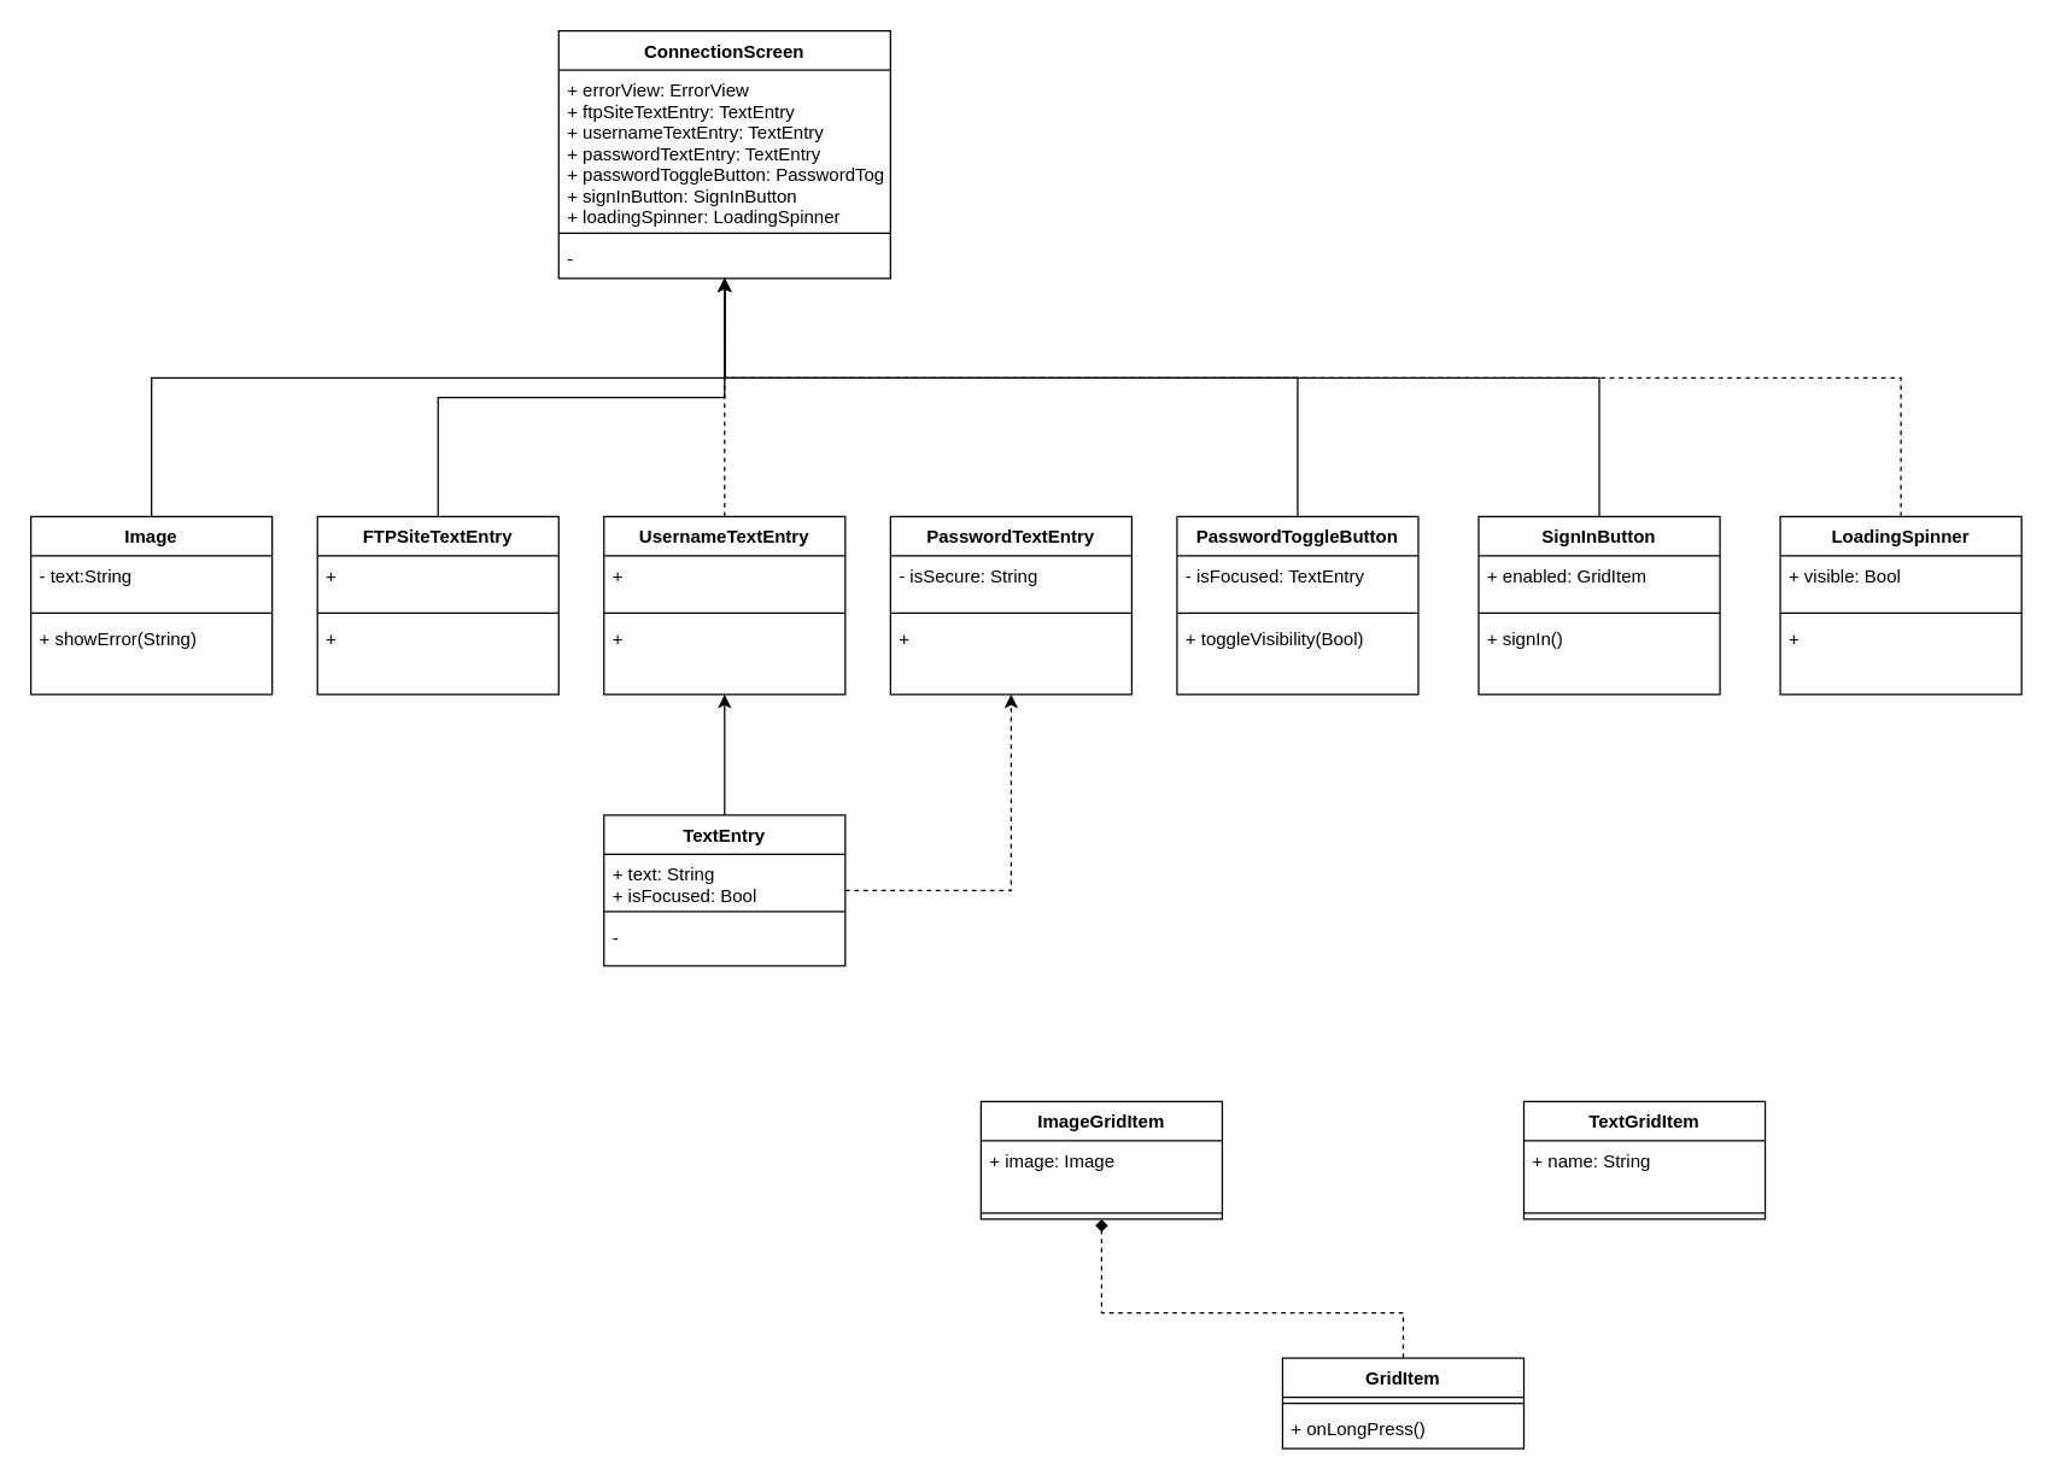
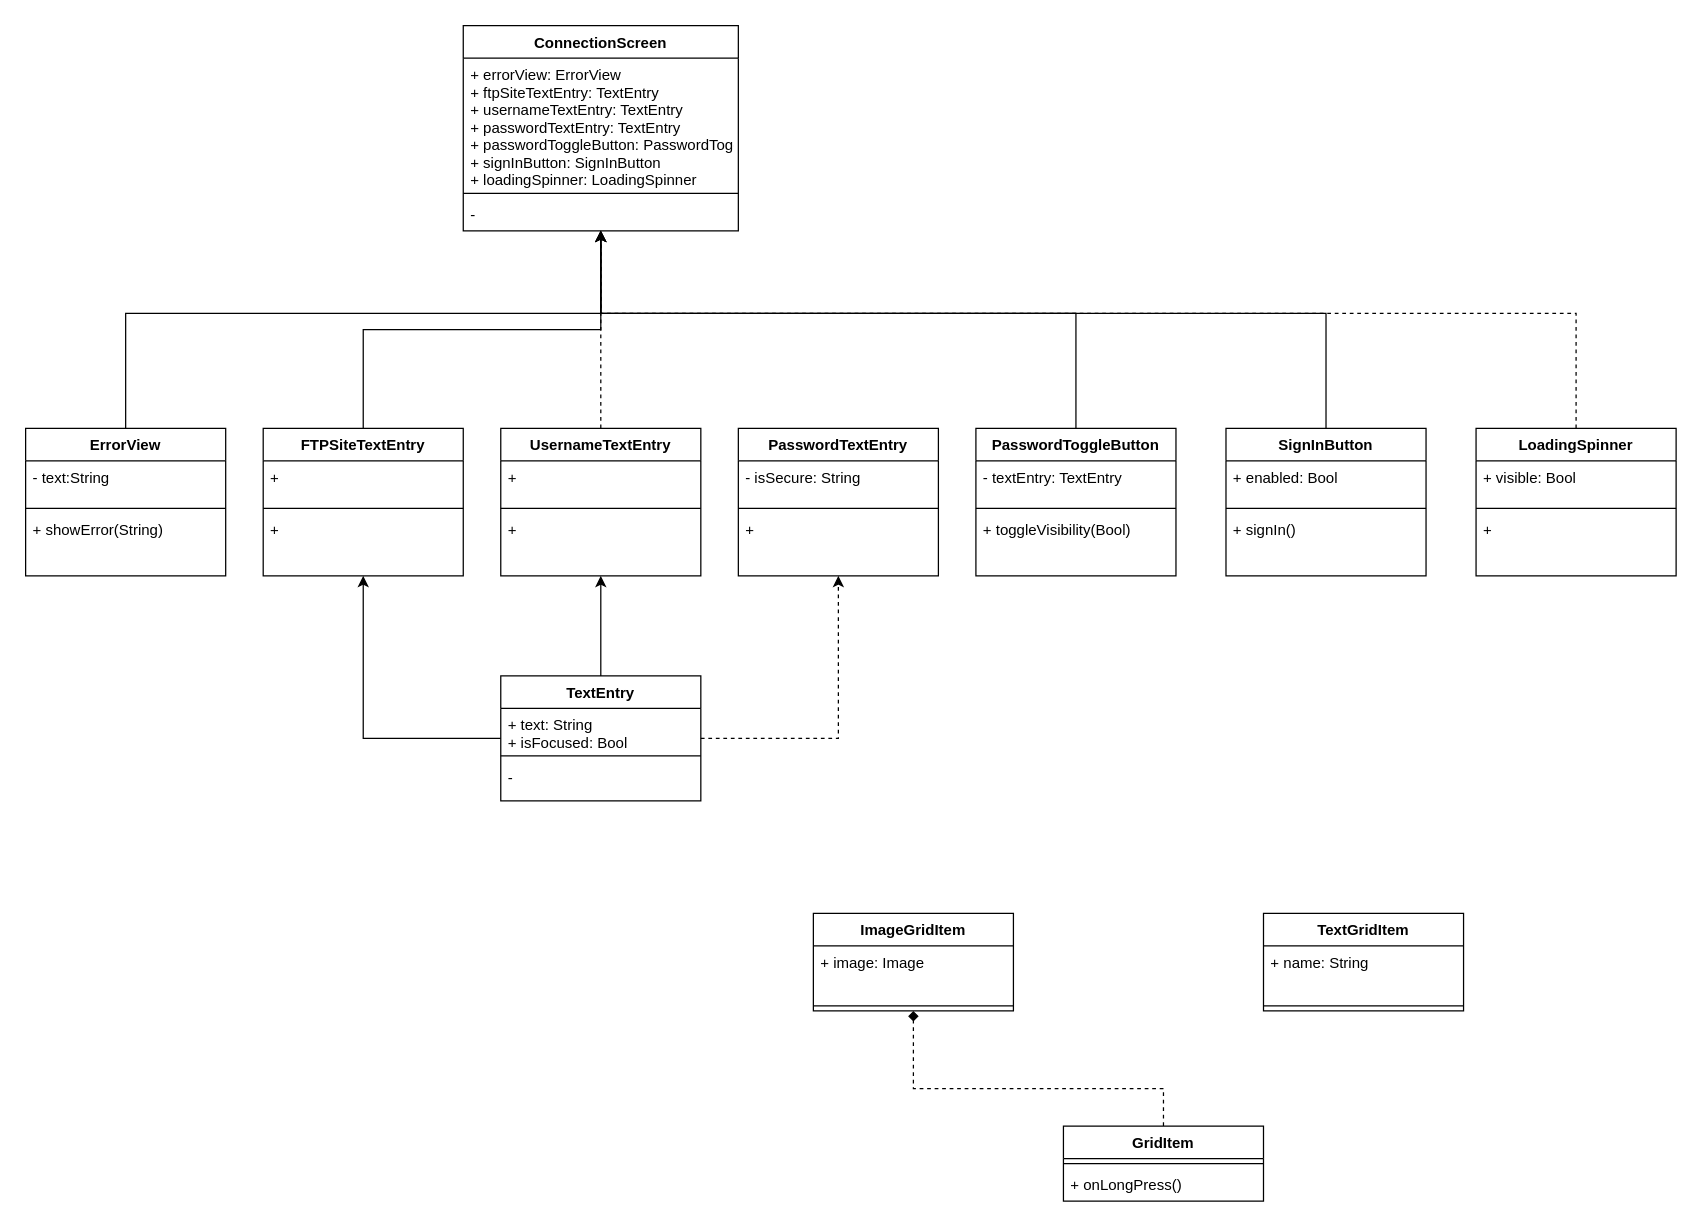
- <mxCell id="53" value="Image" style="swimlane;fontStyle=1;align=center;verticalAlign=top;childLayout=stackLayout;horizontal=1;startSize=26;horizontalStack=0;resizeParent=1;resizeParentMax=0;resizeLast=0;collapsible=1;marginBottom=0;" vertex="1" parent="1"><mxGeometry x="20" y="342" width="160" height="118" as="geometry" /></mxCell>
+ <mxCell id="53" value="ErrorView" style="swimlane;fontStyle=1;align=center;verticalAlign=top;childLayout=stackLayout;horizontal=1;startSize=26;horizontalStack=0;resizeParent=1;resizeParentMax=0;resizeLast=0;collapsible=1;marginBottom=0;" vertex="1" parent="1"><mxGeometry x="20" y="342" width="160" height="118" as="geometry" /></mxCell>
- <mxCell id="49" value="- isFocused: TextEntry&#10;" style="text;strokeColor=none;fillColor=none;align=left;verticalAlign=top;spacingLeft=4;spacingRight=4;overflow=hidden;rotatable=0;points=[[0,0.5],[1,0.5]];portConstraint=eastwest;" vertex="1" parent="48"><mxGeometry y="26" width="160" height="34" as="geometry" /></mxCell>
+ <mxCell id="49" value="- textEntry: TextEntry&#10;" style="text;strokeColor=none;fillColor=none;align=left;verticalAlign=top;spacingLeft=4;spacingRight=4;overflow=hidden;rotatable=0;points=[[0,0.5],[1,0.5]];portConstraint=eastwest;" vertex="1" parent="48"><mxGeometry y="26" width="160" height="34" as="geometry" /></mxCell>
- <mxCell id="32" value="+ enabled: GridItem" style="text;strokeColor=none;fillColor=none;align=left;verticalAlign=top;spacingLeft=4;spacingRight=4;overflow=hidden;rotatable=0;points=[[0,0.5],[1,0.5]];portConstraint=eastwest;" vertex="1" parent="31"><mxGeometry y="26" width="160" height="34" as="geometry" /></mxCell>
+ <mxCell id="32" value="+ enabled: Bool" style="text;strokeColor=none;fillColor=none;align=left;verticalAlign=top;spacingLeft=4;spacingRight=4;overflow=hidden;rotatable=0;points=[[0,0.5],[1,0.5]];portConstraint=eastwest;" vertex="1" parent="31"><mxGeometry y="26" width="160" height="34" as="geometry" /></mxCell>
+ <mxCell id="36" style="edgeStyle=orthogonalEdgeStyle;rounded=0;orthogonalLoop=1;jettySize=auto;html=1;" edge="1" parent="1" source="38" target="3"><mxGeometry relative="1" as="geometry" /></mxCell>
